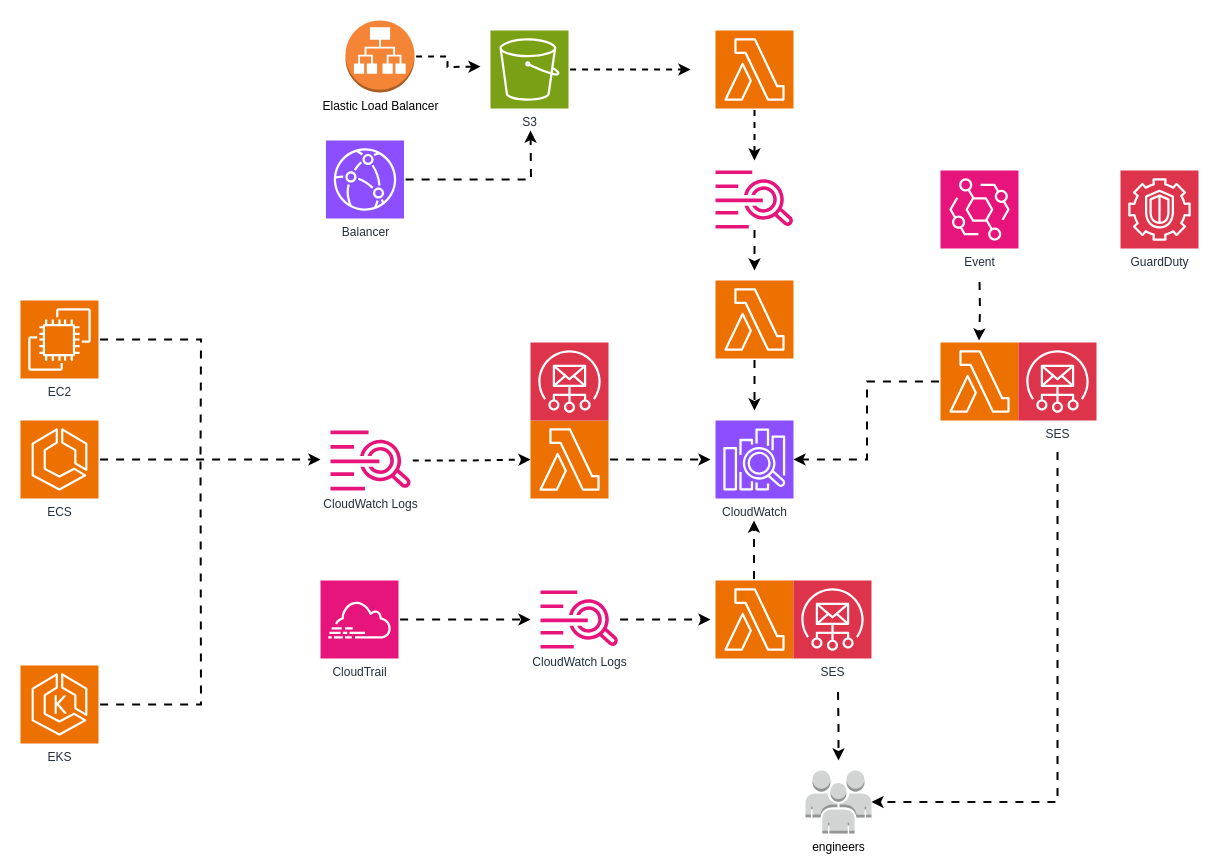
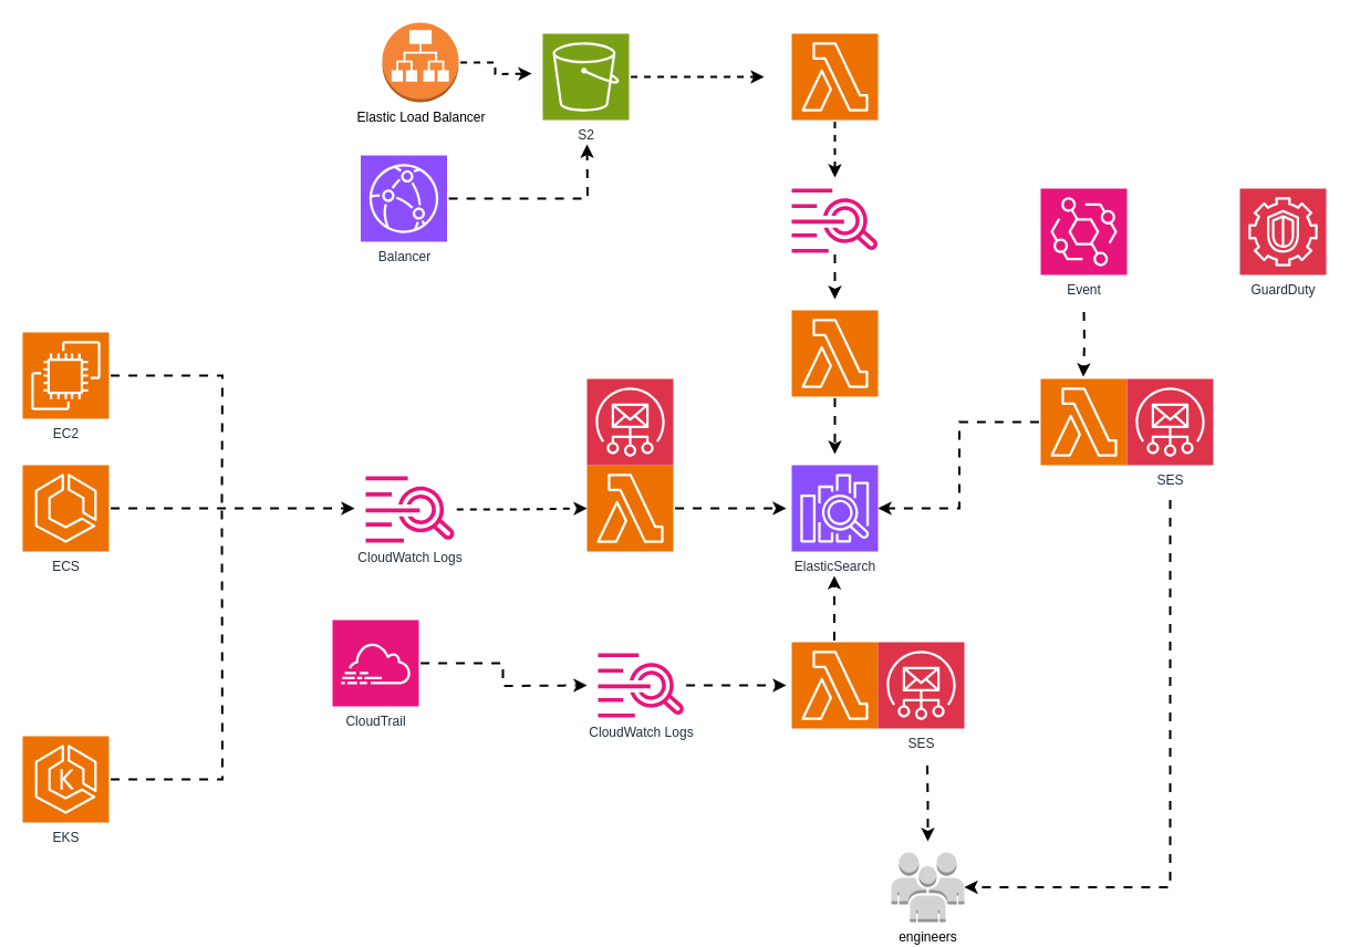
- <mxCell id="15" value="S3" style="sketch=0;points=[[0,0,0],[0.25,0,0],[0.5,0,0],[0.75,0,0],[1,0,0],[0,1,0],[0.25,1,0],[0.5,1,0],[0.75,1,0],[1,1,0],[0,0.25,0],[0,0.5,0],[0,0.75,0],[1,0.25,0],[1,0.5,0],[1,0.75,0]];outlineConnect=0;fontColor=#232F3E;fillColor=#7AA116;strokeColor=#ffffff;dashed=0;verticalLabelPosition=bottom;verticalAlign=top;align=center;html=1;fontSize=12;fontStyle=0;aspect=fixed;shape=mxgraph.aws4.resourceIcon;resIcon=mxgraph.aws4.s3;" parent="1" vertex="1"><mxGeometry x="490" y="30" width="78" height="78" as="geometry" /></mxCell>
+ <mxCell id="15" value="S2" style="sketch=0;points=[[0,0,0],[0.25,0,0],[0.5,0,0],[0.75,0,0],[1,0,0],[0,1,0],[0.25,1,0],[0.5,1,0],[0.75,1,0],[1,1,0],[0,0.25,0],[0,0.5,0],[0,0.75,0],[1,0.25,0],[1,0.5,0],[1,0.75,0]];outlineConnect=0;fontColor=#232F3E;fillColor=#7AA116;strokeColor=#ffffff;dashed=0;verticalLabelPosition=bottom;verticalAlign=top;align=center;html=1;fontSize=12;fontStyle=0;aspect=fixed;shape=mxgraph.aws4.resourceIcon;resIcon=mxgraph.aws4.s3;" parent="1" vertex="1"><mxGeometry x="490" y="30" width="78" height="78" as="geometry" /></mxCell>
- <mxCell id="6" value="CloudWatch" style="sketch=0;points=[[0,0,0],[0.25,0,0],[0.5,0,0],[0.75,0,0],[1,0,0],[0,1,0],[0.25,1,0],[0.5,1,0],[0.75,1,0],[1,1,0],[0,0.25,0],[0,0.5,0],[0,0.75,0],[1,0.25,0],[1,0.5,0],[1,0.75,0]];outlineConnect=0;fontColor=#232F3E;fillColor=#8C4FFF;strokeColor=#ffffff;dashed=0;verticalLabelPosition=bottom;verticalAlign=top;align=center;html=1;fontSize=12;fontStyle=0;aspect=fixed;shape=mxgraph.aws4.resourceIcon;resIcon=mxgraph.aws4.elasticsearch_service;" parent="1" vertex="1"><mxGeometry x="715" y="420" width="78" height="78" as="geometry" /></mxCell>
+ <mxCell id="6" value="ElasticSearch" style="sketch=0;points=[[0,0,0],[0.25,0,0],[0.5,0,0],[0.75,0,0],[1,0,0],[0,1,0],[0.25,1,0],[0.5,1,0],[0.75,1,0],[1,1,0],[0,0.25,0],[0,0.5,0],[0,0.75,0],[1,0.25,0],[1,0.5,0],[1,0.75,0]];outlineConnect=0;fontColor=#232F3E;fillColor=#8C4FFF;strokeColor=#ffffff;dashed=0;verticalLabelPosition=bottom;verticalAlign=top;align=center;html=1;fontSize=12;fontStyle=0;aspect=fixed;shape=mxgraph.aws4.resourceIcon;resIcon=mxgraph.aws4.elasticsearch_service;" parent="1" vertex="1"><mxGeometry x="715" y="420" width="78" height="78" as="geometry" /></mxCell>
- <mxCell id="10" value="CloudTrail" style="sketch=0;points=[[0,0,0],[0.25,0,0],[0.5,0,0],[0.75,0,0],[1,0,0],[0,1,0],[0.25,1,0],[0.5,1,0],[0.75,1,0],[1,1,0],[0,0.25,0],[0,0.5,0],[0,0.75,0],[1,0.25,0],[1,0.5,0],[1,0.75,0]];points=[[0,0,0],[0.25,0,0],[0.5,0,0],[0.75,0,0],[1,0,0],[0,1,0],[0.25,1,0],[0.5,1,0],[0.75,1,0],[1,1,0],[0,0.25,0],[0,0.5,0],[0,0.75,0],[1,0.25,0],[1,0.5,0],[1,0.75,0]];outlineConnect=0;fontColor=#232F3E;fillColor=#E7157B;strokeColor=#ffffff;dashed=0;verticalLabelPosition=bottom;verticalAlign=top;align=center;html=1;fontSize=12;fontStyle=0;aspect=fixed;shape=mxgraph.aws4.resourceIcon;resIcon=mxgraph.aws4.cloudtrail;" parent="1" vertex="1"><mxGeometry x="320" y="580" width="78" height="78" as="geometry" /></mxCell>
+ <mxCell id="10" value="CloudTrail" style="sketch=0;points=[[0,0,0],[0.25,0,0],[0.5,0,0],[0.75,0,0],[1,0,0],[0,1,0],[0.25,1,0],[0.5,1,0],[0.75,1,0],[1,1,0],[0,0.25,0],[0,0.5,0],[0,0.75,0],[1,0.25,0],[1,0.5,0],[1,0.75,0]];points=[[0,0,0],[0.25,0,0],[0.5,0,0],[0.75,0,0],[1,0,0],[0,1,0],[0.25,1,0],[0.5,1,0],[0.75,1,0],[1,1,0],[0,0.25,0],[0,0.5,0],[0,0.75,0],[1,0.25,0],[1,0.5,0],[1,0.75,0]];outlineConnect=0;fontColor=#232F3E;fillColor=#E7157B;strokeColor=#ffffff;dashed=0;verticalLabelPosition=bottom;verticalAlign=top;align=center;html=1;fontSize=12;fontStyle=0;aspect=fixed;shape=mxgraph.aws4.resourceIcon;resIcon=mxgraph.aws4.cloudtrail;" parent="1" vertex="1"><mxGeometry x="300" y="560" width="78" height="78" as="geometry" /></mxCell>
